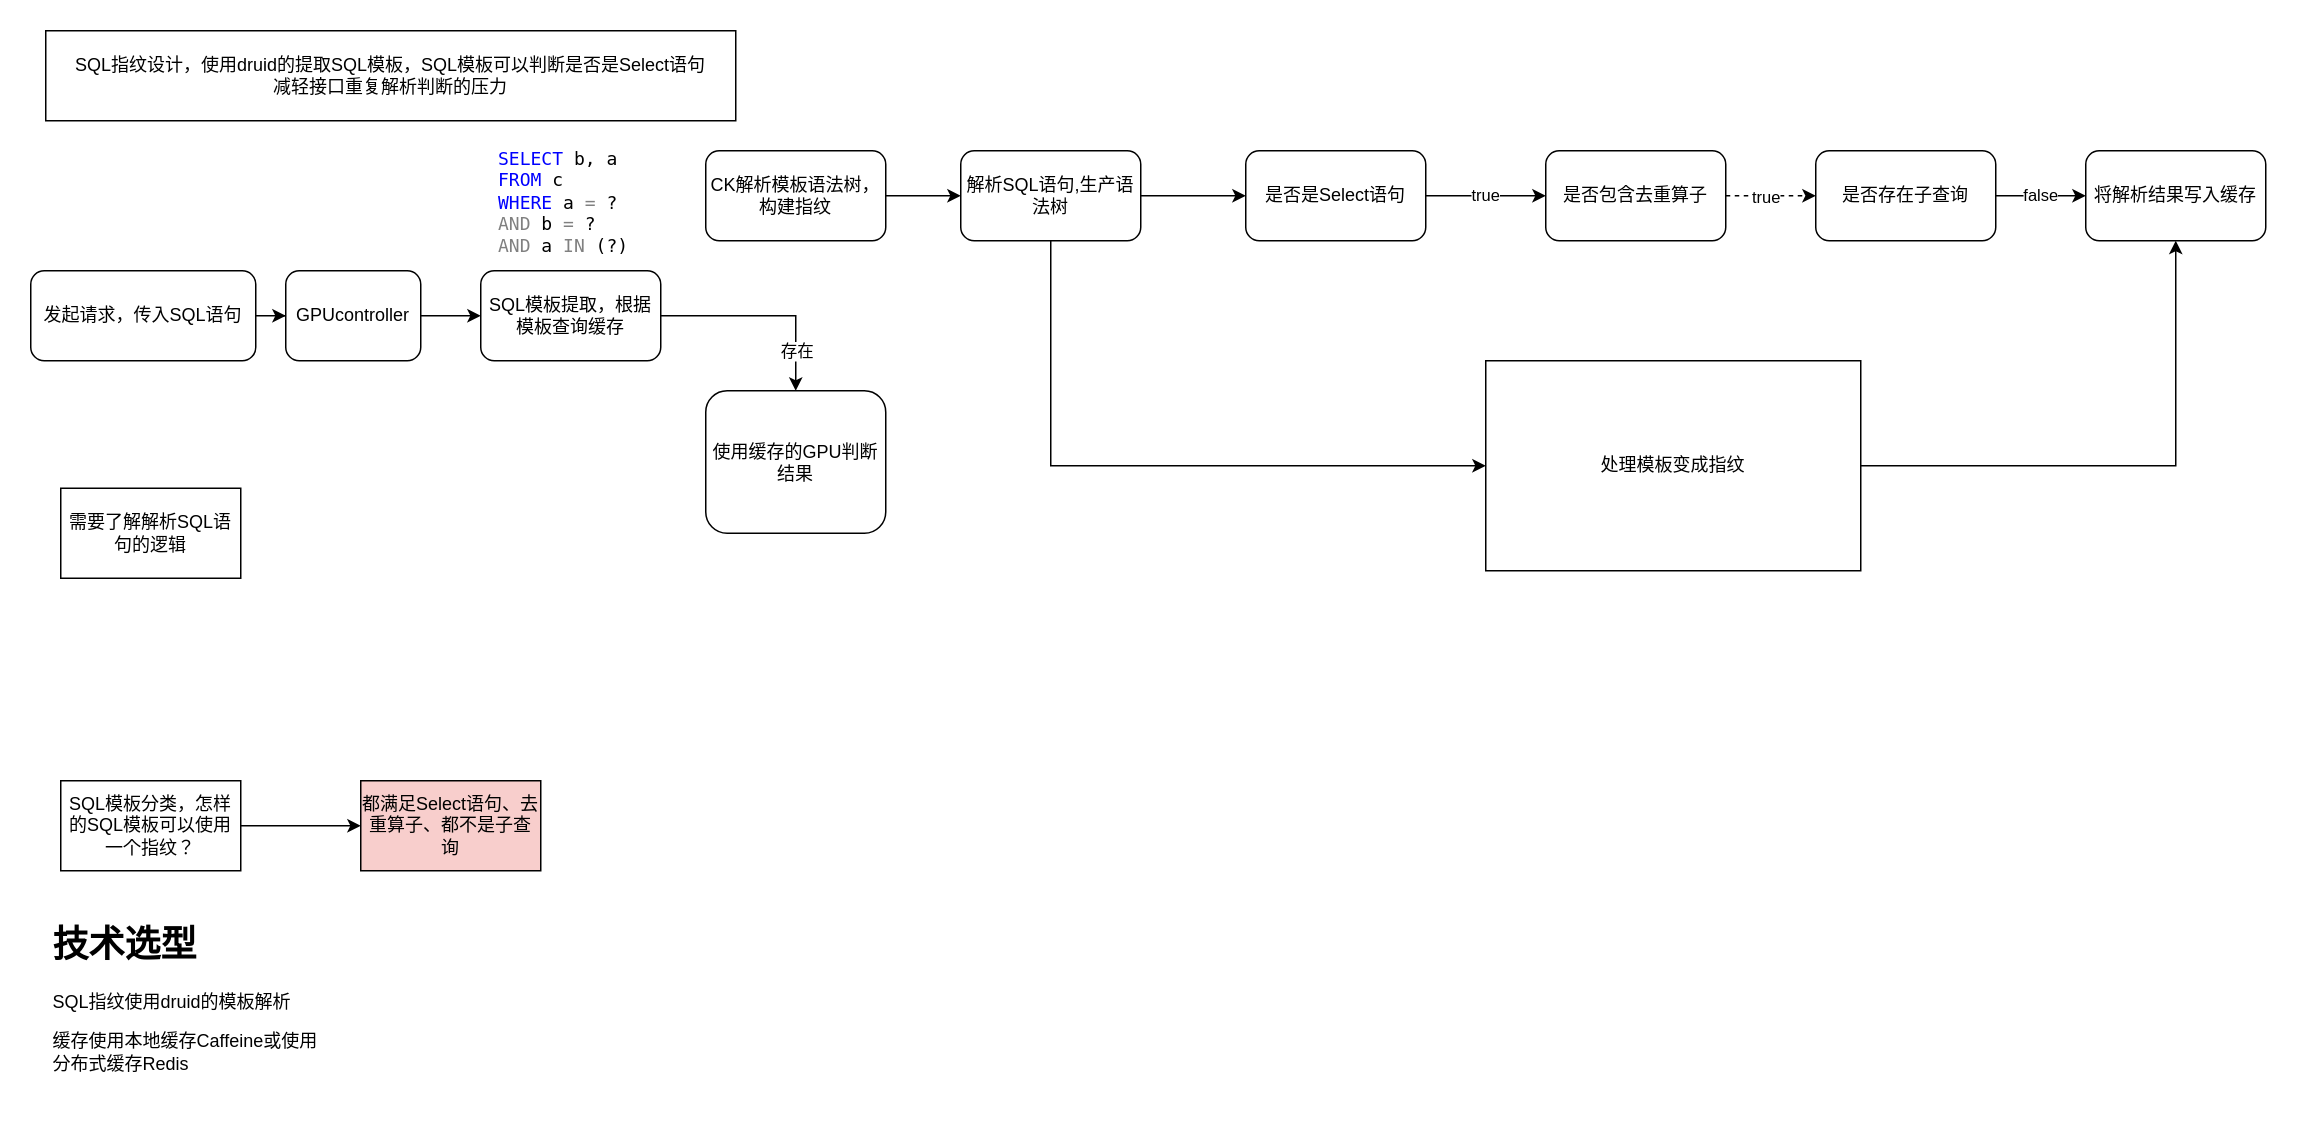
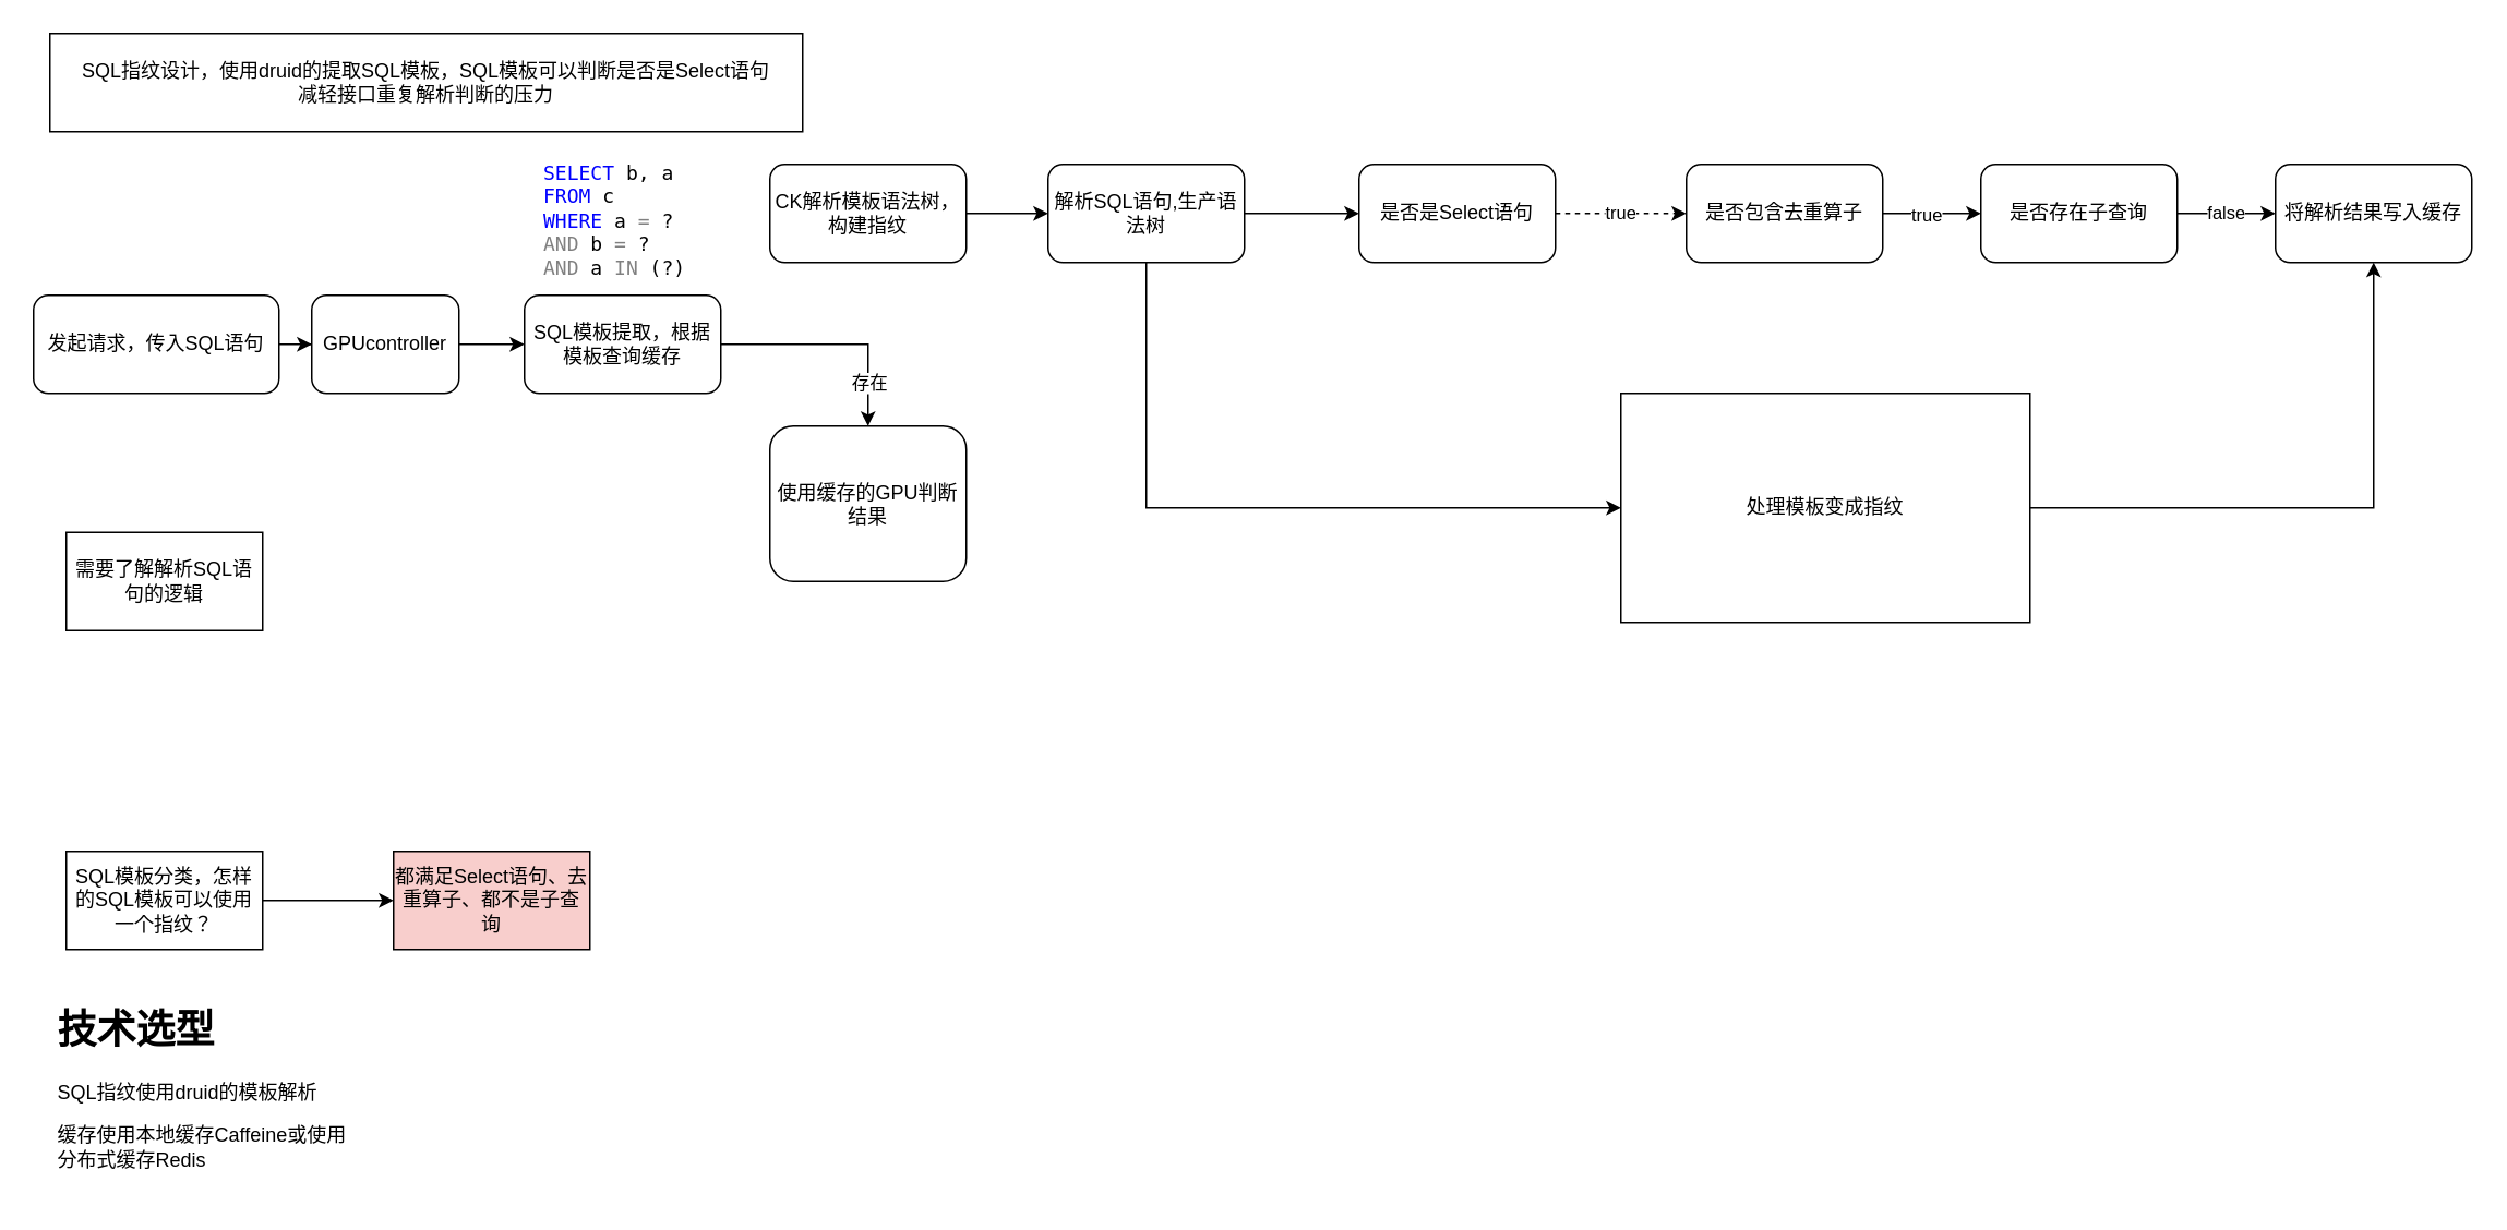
- <mxCell id="14" value="true" style="edgeStyle=orthogonalEdgeStyle;rounded=0;orthogonalLoop=1;jettySize=auto;html=1;exitX=1;exitY=0.5;exitDx=0;exitDy=0;" edge="1" parent="1" source="31" target="20"><mxGeometry relative="1" as="geometry" /></mxCell>
+ <mxCell id="14" value="true" style="edgeStyle=orthogonalEdgeStyle;rounded=0;orthogonalLoop=1;jettySize=auto;html=1;exitX=1;exitY=0.5;exitDx=0;exitDy=0;dashed=1;" edge="1" parent="1" source="31" target="20"><mxGeometry relative="1" as="geometry" /></mxCell>
- <mxCell id="18" value="" style="edgeStyle=orthogonalEdgeStyle;rounded=0;orthogonalLoop=1;jettySize=auto;html=1;dashed=1;" edge="1" parent="1" source="20" target="24"><mxGeometry relative="1" as="geometry" /></mxCell>
+ <mxCell id="18" value="" style="edgeStyle=orthogonalEdgeStyle;rounded=0;orthogonalLoop=1;jettySize=auto;html=1;" edge="1" parent="1" source="20" target="24"><mxGeometry relative="1" as="geometry" /></mxCell>
